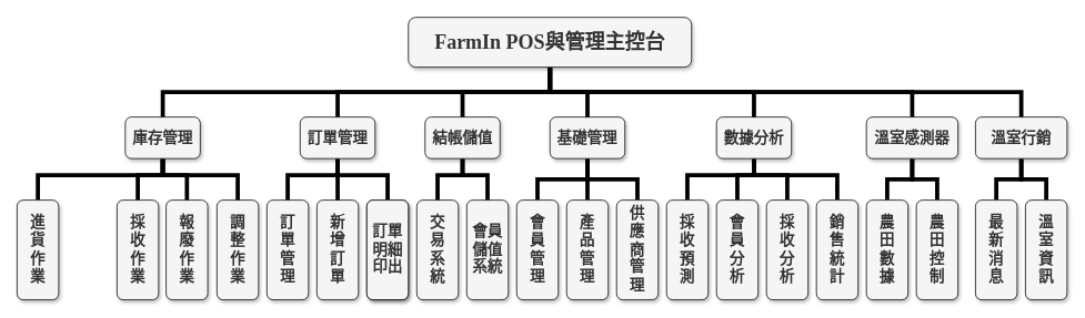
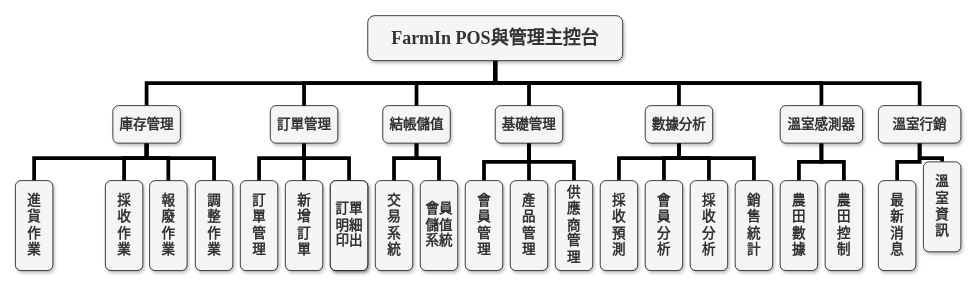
- <mxCell id="57" value="溫室資訊" style="whiteSpace=wrap;rounded=1;shadow=1;fontStyle=1;fontSize=18;fontFamily=Noto Sans TC;spacing=10;fillColor=#f5f5f5;strokeColor=#000000;fontColor=#333333;" vertex="1" parent="1"><mxGeometry x="1231" y="240" width="50" height="120" as="geometry" /></mxCell>
+ <mxCell id="57" value="溫室資訊" style="whiteSpace=wrap;rounded=1;shadow=1;fontStyle=1;fontSize=18;fontFamily=Noto Sans TC;spacing=10;fillColor=#f5f5f5;strokeColor=#000000;fontColor=#333333;" vertex="1" parent="1"><mxGeometry x="1231" y="215" width="50" height="120" as="geometry" /></mxCell>
